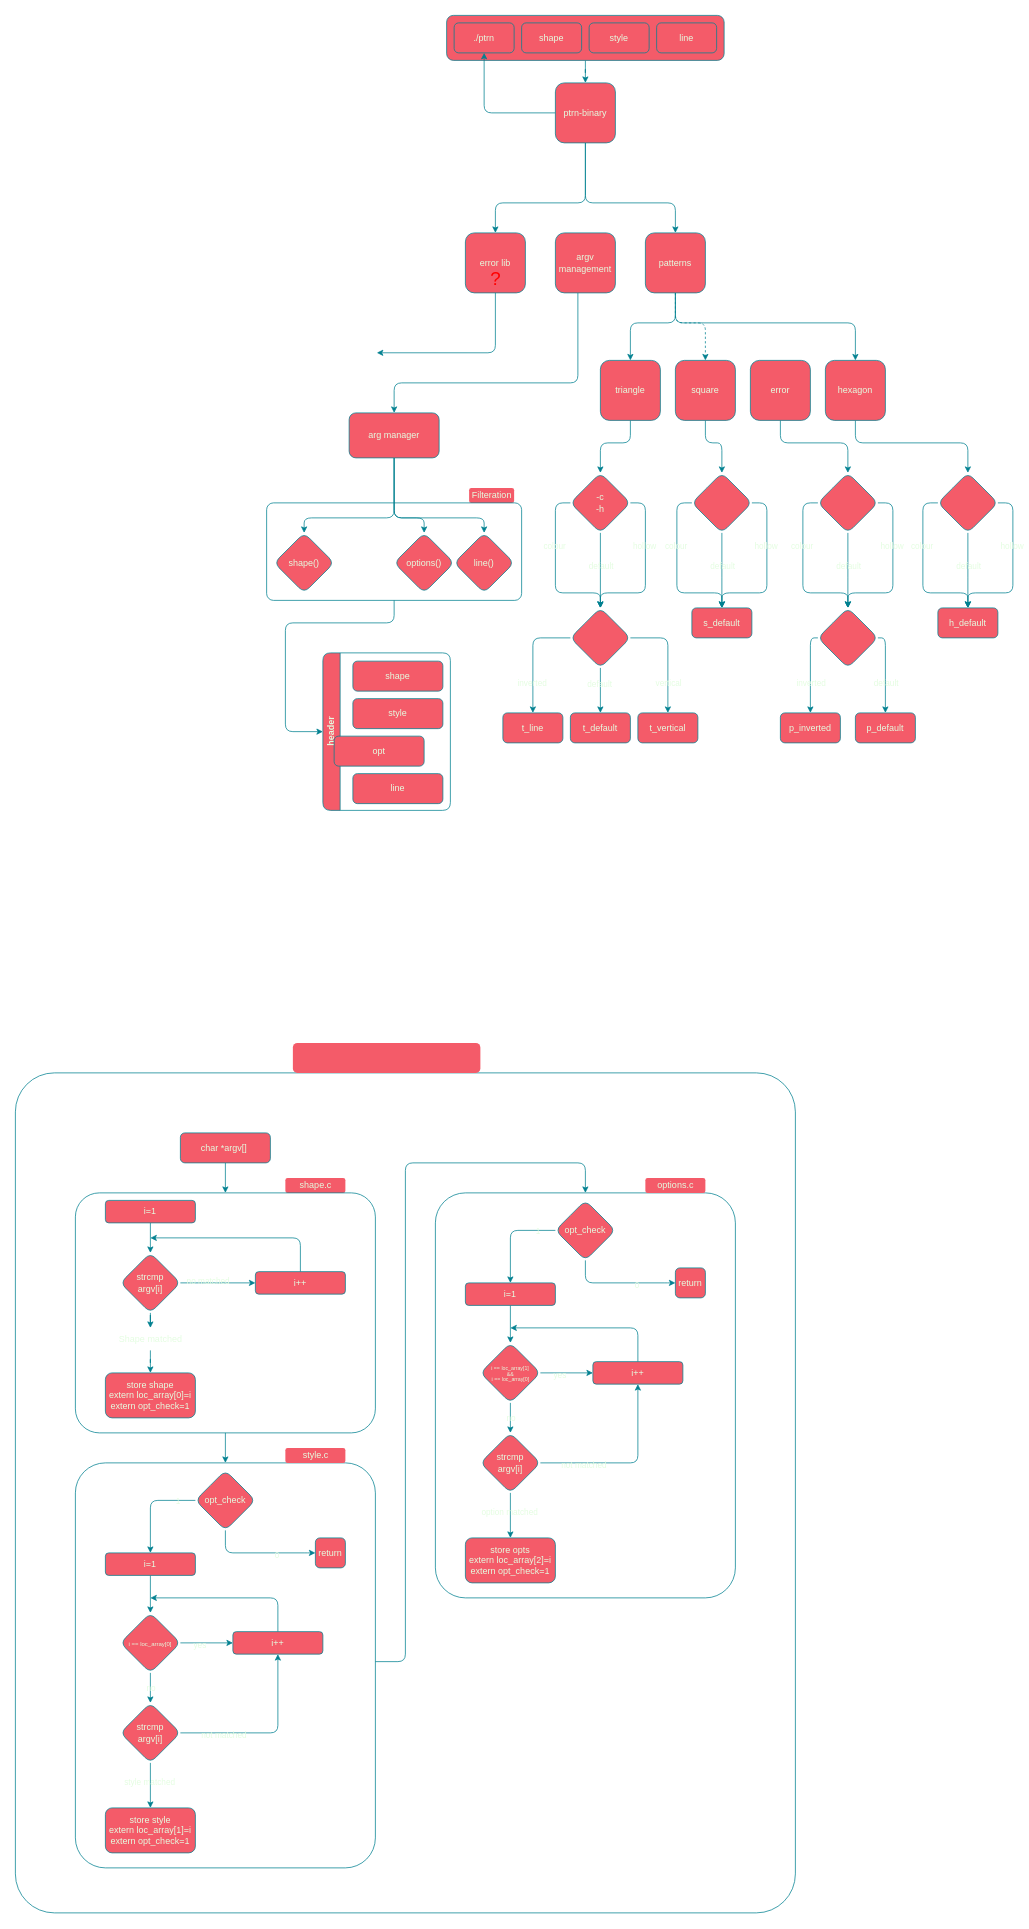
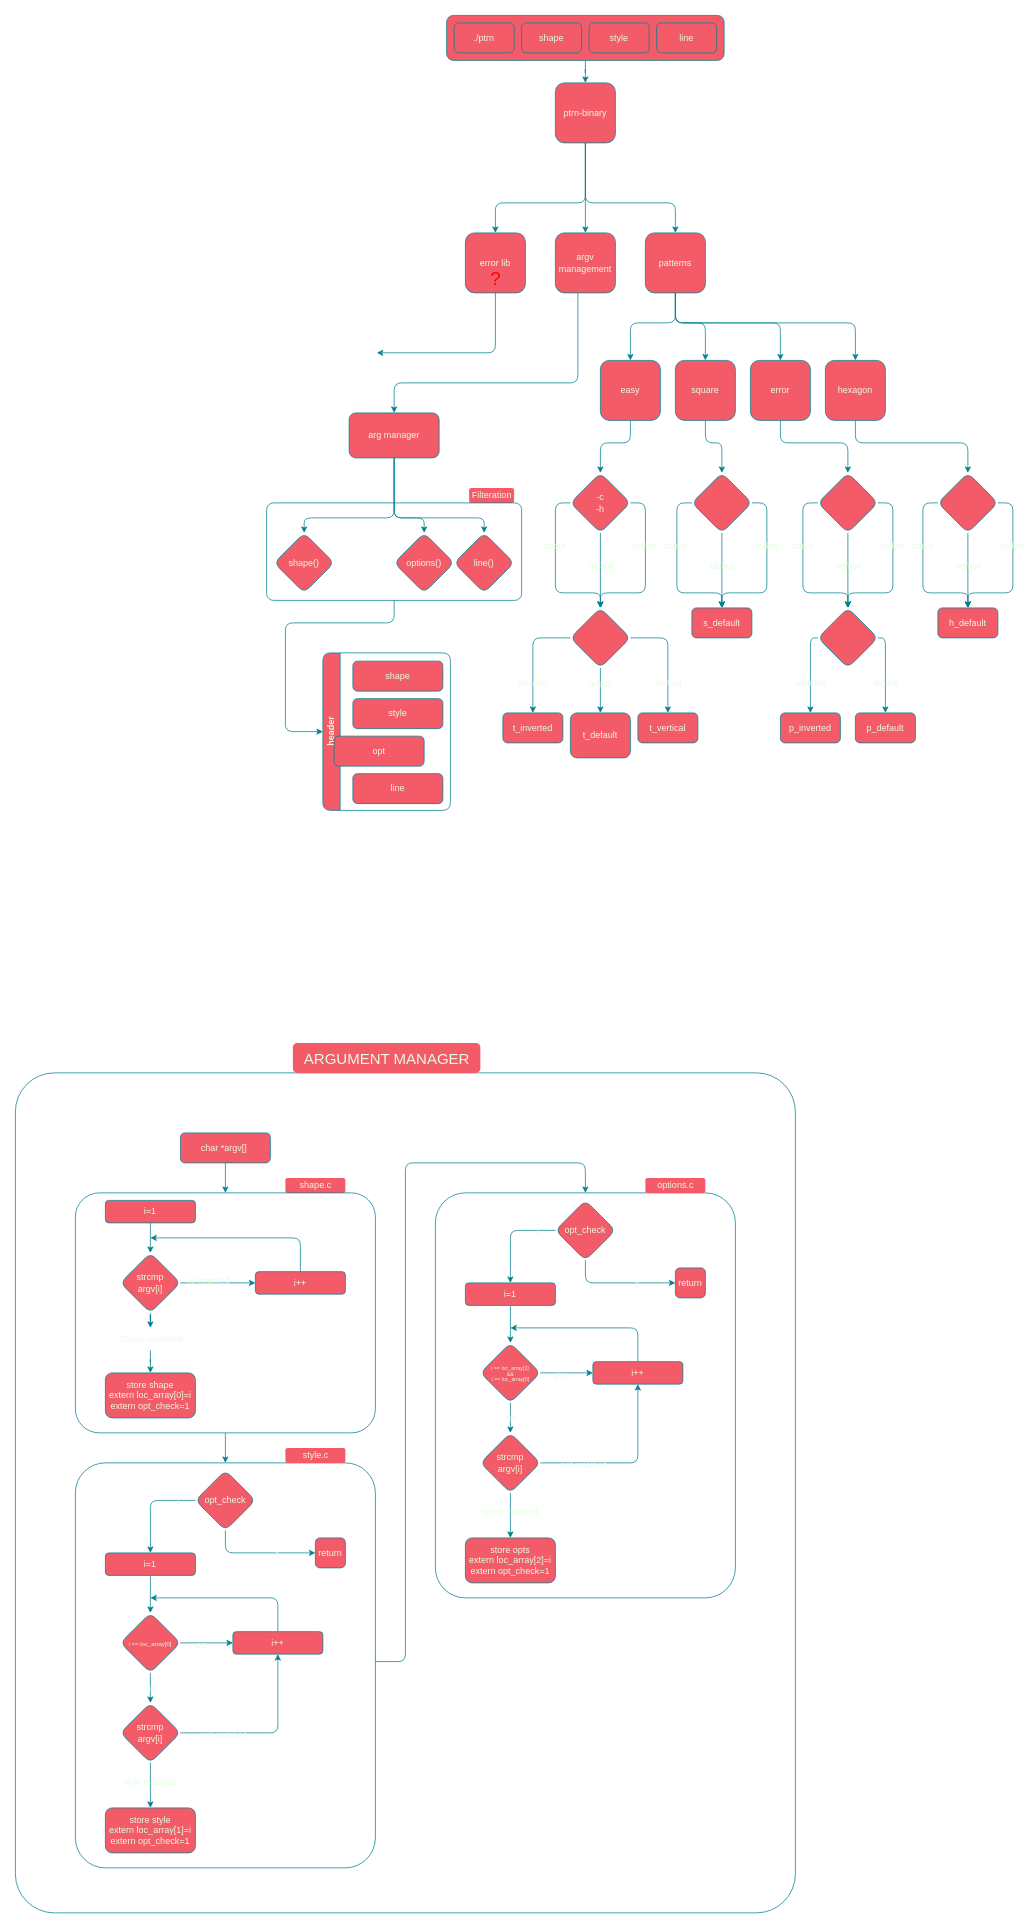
- <mxCell id="13" style="edgeStyle=orthogonalEdgeStyle;rounded=1;orthogonalLoop=1;jettySize=auto;html=1;fontColor=default;labelBackgroundColor=none;strokeColor=#028090;" parent="1" source="15" target="35" edge="1"><mxGeometry relative="1" as="geometry" /></mxCell>
+ <mxCell id="13" style="edgeStyle=orthogonalEdgeStyle;rounded=1;orthogonalLoop=1;jettySize=auto;html=1;fontColor=default;labelBackgroundColor=none;strokeColor=#028090;" parent="1" source="15" target="18" edge="1"><mxGeometry relative="1" as="geometry" /></mxCell>
- <mxCell id="20" style="edgeStyle=orthogonalEdgeStyle;rounded=1;orthogonalLoop=1;jettySize=auto;html=1;entryX=0.5;entryY=0;entryDx=0;entryDy=0;fontColor=default;labelBackgroundColor=none;strokeColor=#028090;dashed=1;" parent="1" source="23" target="27" edge="1"><mxGeometry relative="1" as="geometry"><Array as="points"><mxPoint x="900" y="430" /><mxPoint x="940" y="430" /></Array></mxGeometry></mxCell>
+ <mxCell id="20" style="edgeStyle=orthogonalEdgeStyle;rounded=1;orthogonalLoop=1;jettySize=auto;html=1;entryX=0.5;entryY=0;entryDx=0;entryDy=0;fontColor=default;labelBackgroundColor=none;strokeColor=#028090;" parent="1" source="23" target="27" edge="1"><mxGeometry relative="1" as="geometry"><Array as="points"><mxPoint x="900" y="430" /><mxPoint x="940" y="430" /></Array></mxGeometry></mxCell>
+ <mxCell id="21" style="edgeStyle=orthogonalEdgeStyle;rounded=1;orthogonalLoop=1;jettySize=auto;html=1;fontColor=default;labelBackgroundColor=none;strokeColor=#028090;" parent="1" source="23" target="29" edge="1"><mxGeometry relative="1" as="geometry"><mxPoint x="900" as="targetPoint" y="430" /><Array as="points"><mxPoint x="900" y="430" /><mxPoint x="1040" y="430" /></Array></mxGeometry></mxCell>
- <mxCell id="25" value="triangle" style="whiteSpace=wrap;html=1;aspect=fixed;rounded=1;labelBackgroundColor=none;fillColor=#F45B69;strokeColor=#028090;fontColor=#E4FDE1;" parent="1" vertex="1"><mxGeometry x="800" y="480" width="80" height="80" as="geometry" /></mxCell>
+ <mxCell id="25" value="easy" style="whiteSpace=wrap;html=1;aspect=fixed;rounded=1;labelBackgroundColor=none;fillColor=#F45B69;strokeColor=#028090;fontColor=#E4FDE1;" parent="1" vertex="1"><mxGeometry x="800" y="480" width="80" height="80" as="geometry" /></mxCell>
- <mxCell id="55" value="t_line" style="rounded=1;whiteSpace=wrap;html=1;labelBackgroundColor=none;fillColor=#F45B69;strokeColor=#028090;fontColor=#E4FDE1;" parent="1" vertex="1"><mxGeometry x="670" y="950" width="80" height="40" as="geometry" /></mxCell>
+ <mxCell id="55" value="t_inverted" style="rounded=1;whiteSpace=wrap;html=1;labelBackgroundColor=none;fillColor=#F45B69;strokeColor=#028090;fontColor=#E4FDE1;" parent="1" vertex="1"><mxGeometry x="670" y="950" width="80" height="40" as="geometry" /></mxCell>
- <mxCell id="53" value="t_default" style="rounded=1;whiteSpace=wrap;html=1;labelBackgroundColor=none;fillColor=#F45B69;strokeColor=#028090;fontColor=#E4FDE1;" parent="1" vertex="1"><mxGeometry x="760" y="950" width="80" height="40" as="geometry" /></mxCell>
+ <mxCell id="53" value="t_default" style="rounded=1;whiteSpace=wrap;html=1;labelBackgroundColor=none;fillColor=#F45B69;strokeColor=#028090;fontColor=#E4FDE1;" parent="1" vertex="1"><mxGeometry x="760" y="950" width="80" height="60" as="geometry" /></mxCell>
+ <mxCell id="162" value="&lt;font style=&quot;font-size: 20px;&quot;&gt;ARGUMENT MANAGER&lt;/font&gt;" style="text;html=1;align=center;verticalAlign=middle;resizable=0;points=[];autosize=1;strokeColor=none;fillColor=none;fontColor=#E4FDE1;labelBackgroundColor=none;rounded=1;" vertex="1" parent="1"><mxGeometry x="395" y="1390" width="240" height="40" as="geometry" /></mxCell>
